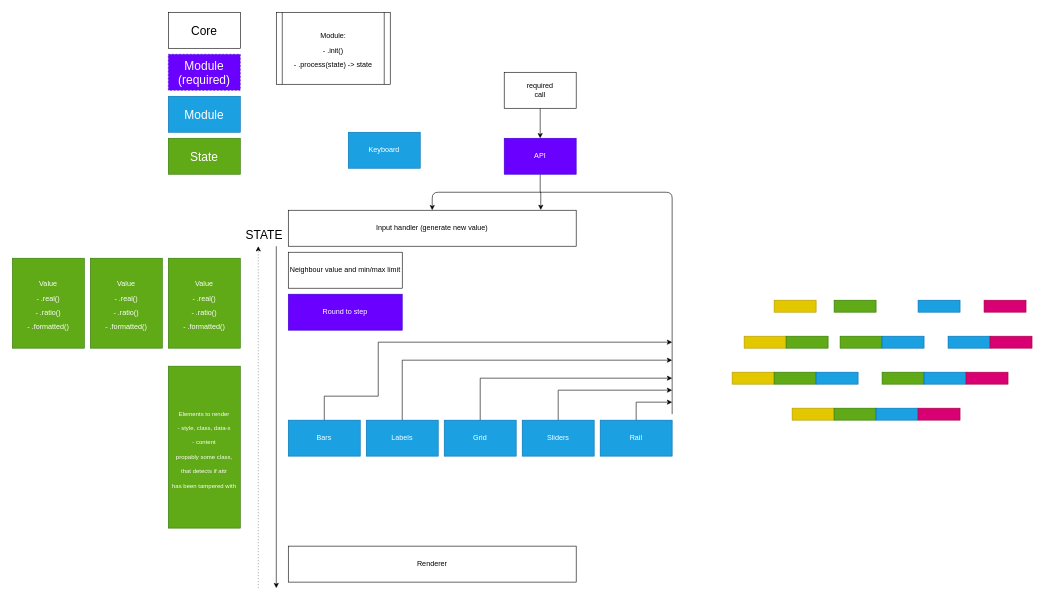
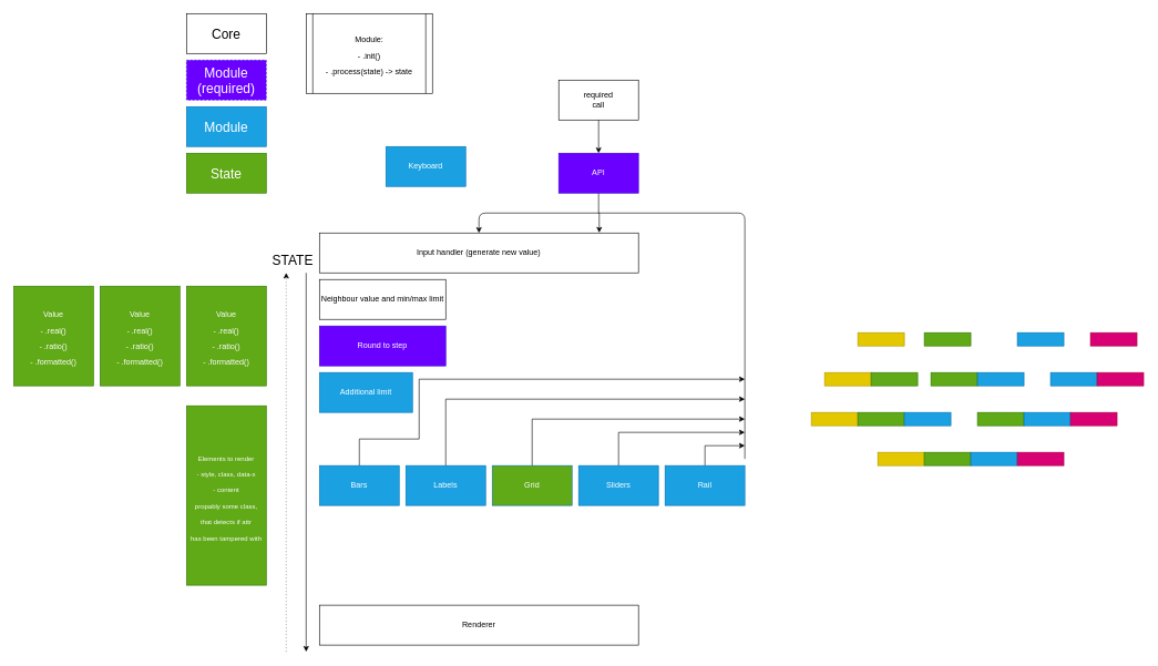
+ <mxCell id="16" value="Additional limit" style="rounded=0;whiteSpace=wrap;html=1;fillColor=#1ba1e2;strokeColor=#006EAF;fontColor=#ffffff;" parent="1" vertex="1"><mxGeometry x="480" y="560" width="140" height="60" as="geometry" /></mxCell>
- <mxCell id="13" value="Grid" style="rounded=0;whiteSpace=wrap;html=1;fillColor=#1ba1e2;strokeColor=#006EAF;fontColor=#ffffff;" parent="1" vertex="1"><mxGeometry x="740" y="700" width="120" height="60" as="geometry" /></mxCell>
+ <mxCell id="13" value="Grid" style="rounded=0;whiteSpace=wrap;html=1;fillColor=#60a917;strokeColor=#006EAF;fontColor=#ffffff;" parent="1" vertex="1"><mxGeometry x="740" y="700" width="120" height="60" as="geometry" /></mxCell>
